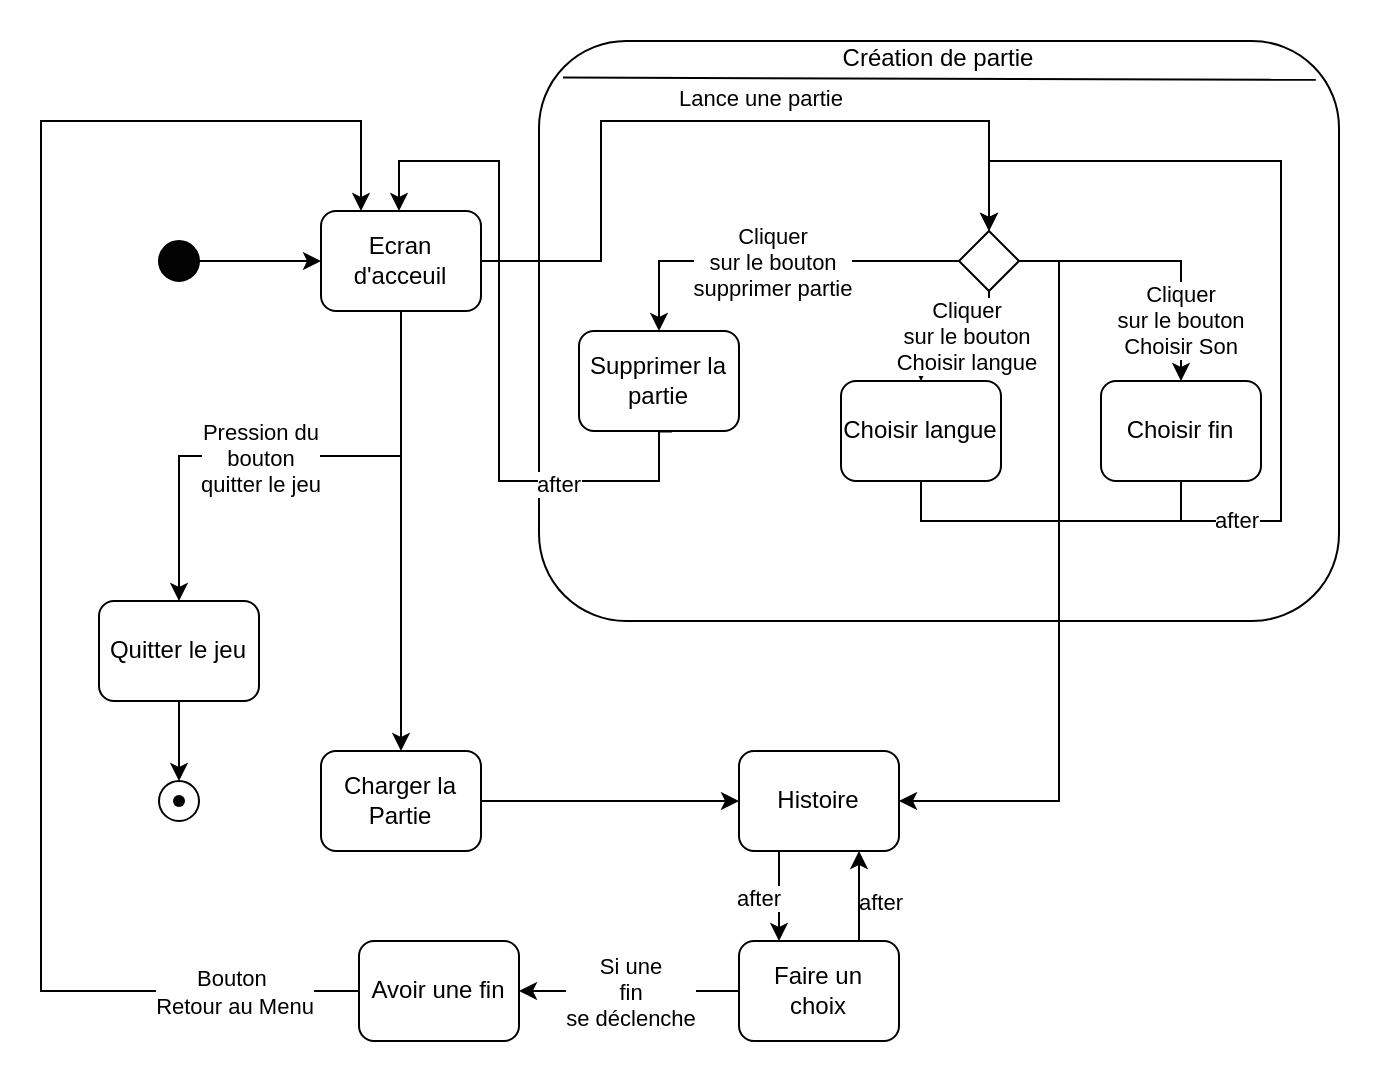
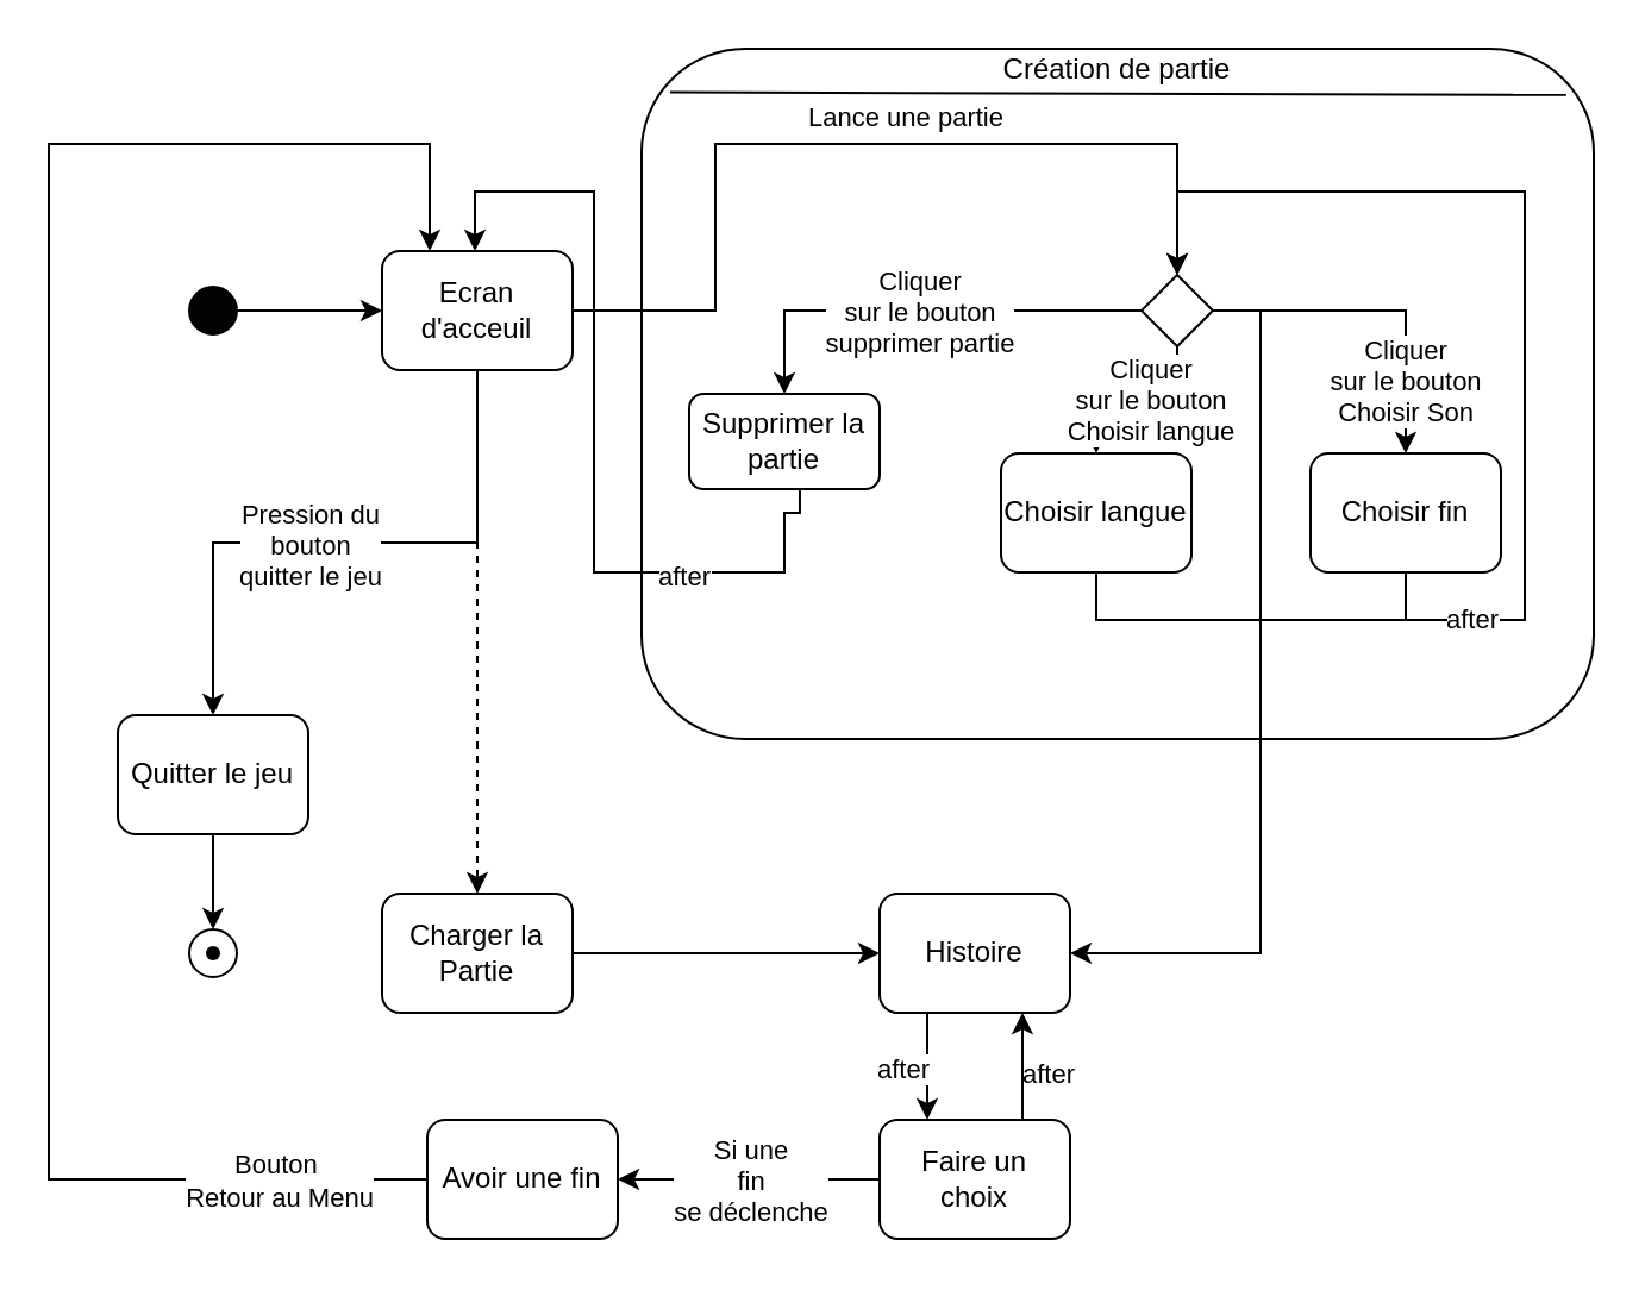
- <mxCell id="23" value="Supprimer la partie" style="rounded=1;whiteSpace=wrap;html=1;" vertex="1" parent="1"><mxGeometry x="289" y="165" width="80" height="50" as="geometry" /></mxCell>
+ <mxCell id="23" value="Supprimer la partie" style="rounded=1;whiteSpace=wrap;html=1;" vertex="1" parent="1"><mxGeometry x="289" y="165" width="80" height="40" as="geometry" /></mxCell>
- <mxCell id="5" style="edgeStyle=orthogonalEdgeStyle;rounded=0;orthogonalLoop=1;jettySize=auto;html=1;exitX=0.5;exitY=1;exitDx=0;exitDy=0;" edge="1" parent="1" source="8" target="34"><mxGeometry relative="1" as="geometry" /></mxCell>
+ <mxCell id="5" style="edgeStyle=orthogonalEdgeStyle;rounded=0;orthogonalLoop=1;jettySize=auto;html=1;exitX=0.5;exitY=1;exitDx=0;exitDy=0;dashed=1;" edge="1" parent="1" source="8" target="34"><mxGeometry relative="1" as="geometry" /></mxCell>
